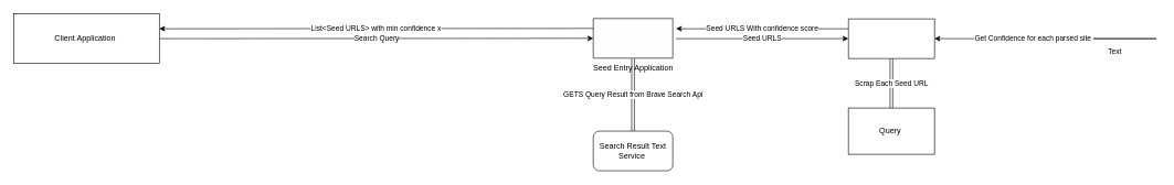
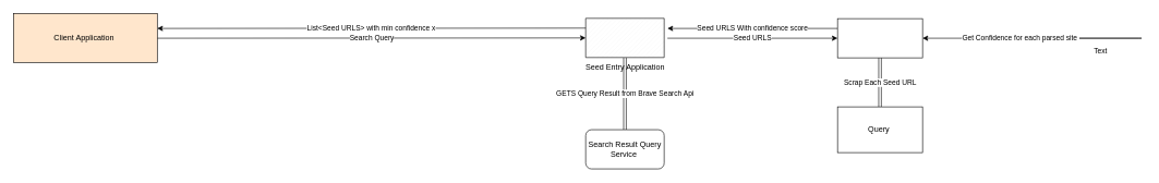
- <mxCell id="14" value="Client Application&amp;nbsp;" style="rounded=0;whiteSpace=wrap;html=1;" parent="1" vertex="1"><mxGeometry x="20" y="20" width="220" height="75" as="geometry" /></mxCell>
+ <mxCell id="14" value="Client Application&amp;nbsp;" style="rounded=0;whiteSpace=wrap;html=1;fillColor=#ffe6cc;" parent="1" vertex="1"><mxGeometry x="20" y="20" width="220" height="75" as="geometry" /></mxCell>
- <mxCell id="6" value="Search Result Text Service&amp;nbsp;" style="whiteSpace=wrap;html=1;rounded=1;" parent="1" vertex="1"><mxGeometry x="895" y="198" width="120" height="60" as="geometry" /></mxCell>
+ <mxCell id="6" value="Search Result Query Service&amp;nbsp;" style="whiteSpace=wrap;html=1;rounded=1;" parent="1" vertex="1"><mxGeometry x="895" y="198" width="120" height="60" as="geometry" /></mxCell>
